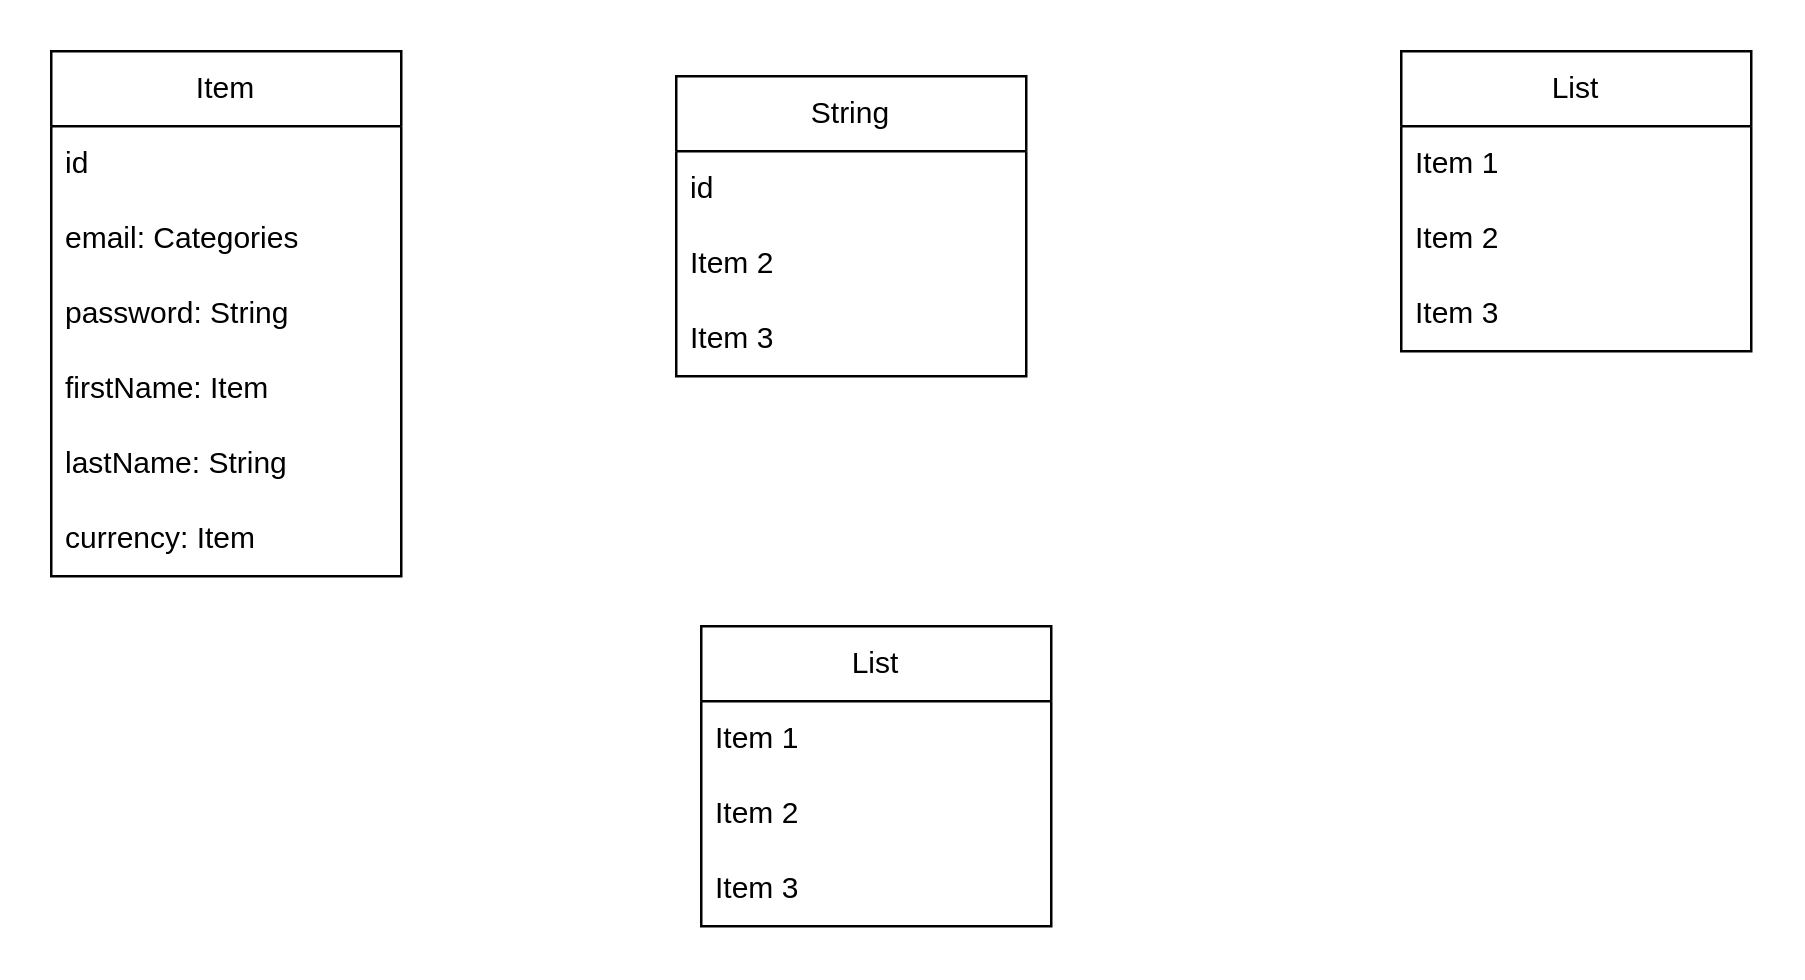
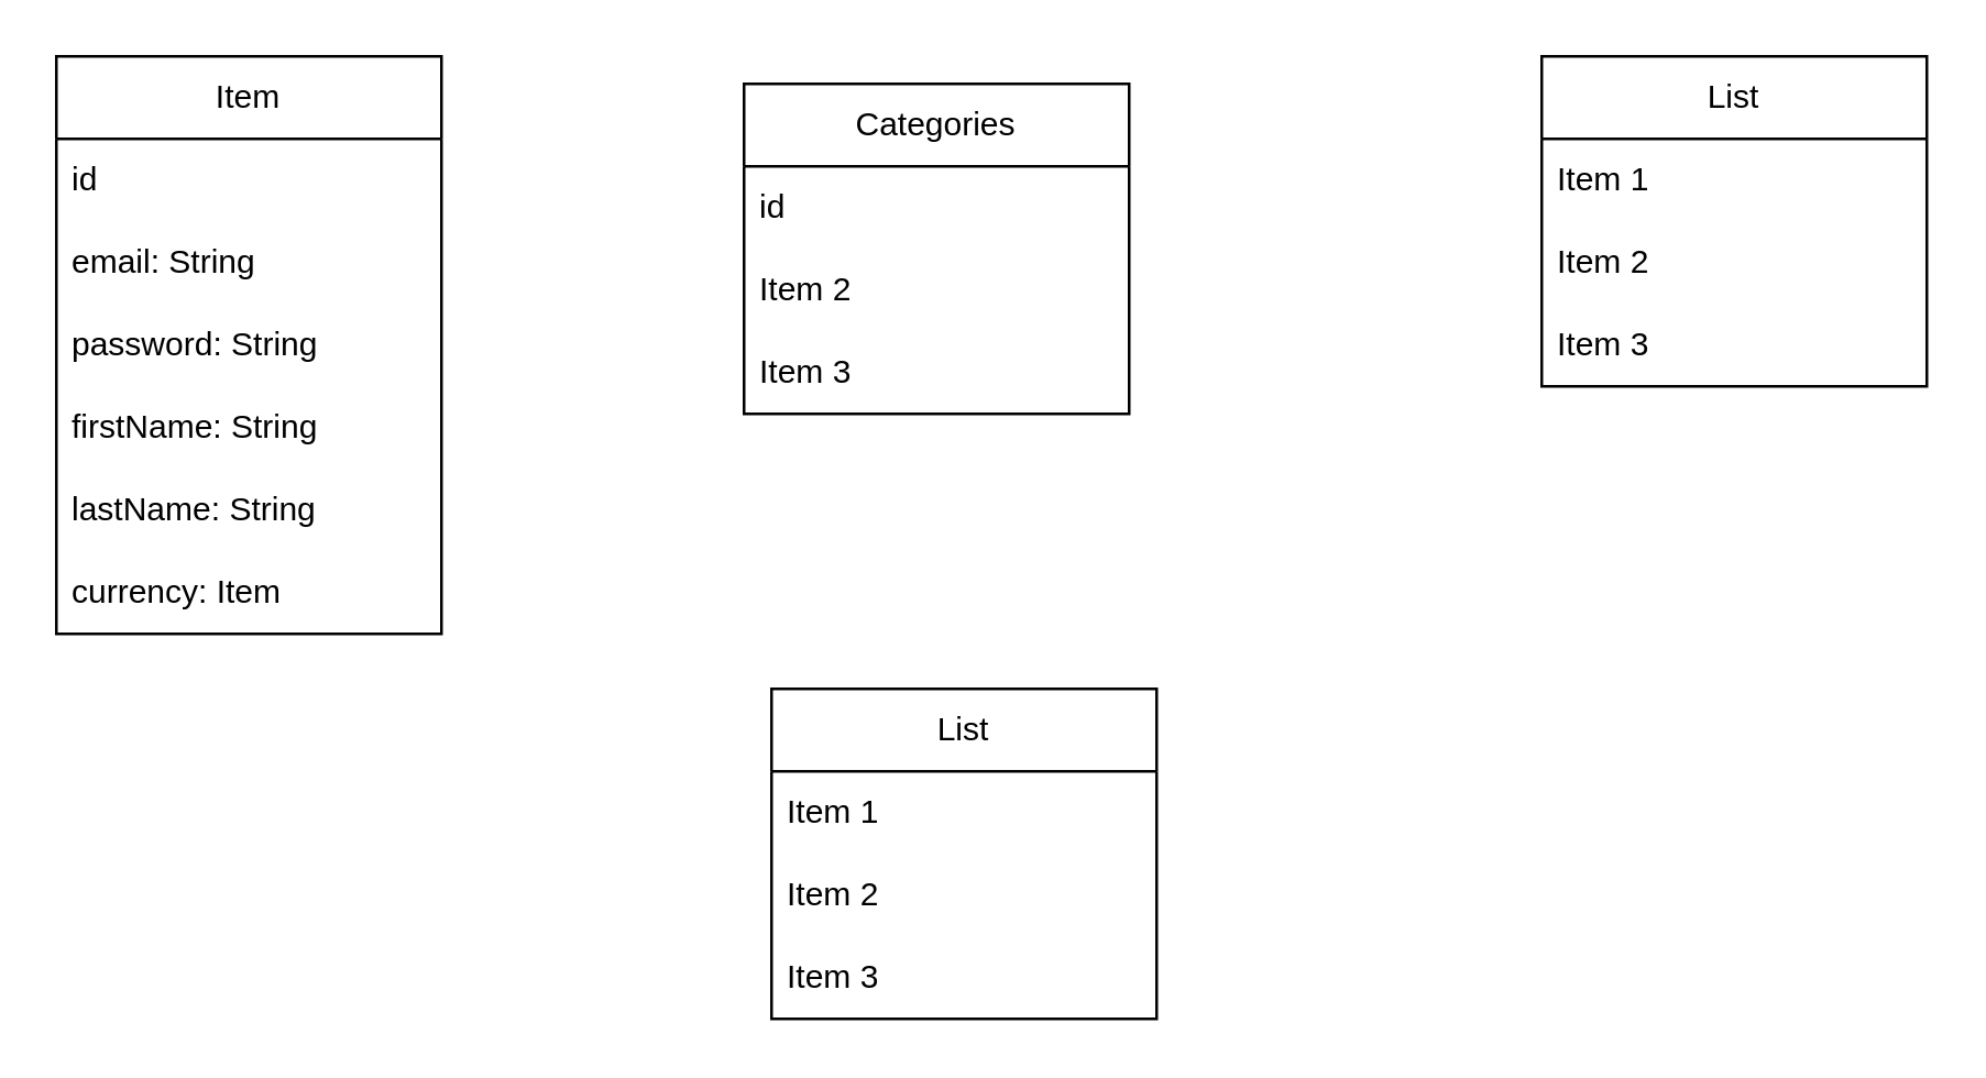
- <mxCell id="9" value="String" style="swimlane;fontStyle=0;childLayout=stackLayout;horizontal=1;startSize=30;horizontalStack=0;resizeParent=1;resizeParentMax=0;resizeLast=0;collapsible=1;marginBottom=0;whiteSpace=wrap;html=1;" vertex="1" parent="1"><mxGeometry x="270" y="30" width="140" height="120" as="geometry" /></mxCell>
+ <mxCell id="9" value="Categories" style="swimlane;fontStyle=0;childLayout=stackLayout;horizontal=1;startSize=30;horizontalStack=0;resizeParent=1;resizeParentMax=0;resizeLast=0;collapsible=1;marginBottom=0;whiteSpace=wrap;html=1;" vertex="1" parent="1"><mxGeometry x="270" y="30" width="140" height="120" as="geometry" /></mxCell>
- <mxCell id="4" value="email: Categories" style="text;strokeColor=none;fillColor=none;align=left;verticalAlign=middle;spacingLeft=4;spacingRight=4;overflow=hidden;points=[[0,0.5],[1,0.5]];portConstraint=eastwest;rotatable=0;whiteSpace=wrap;html=1;" vertex="1" parent="2"><mxGeometry y="60" width="140" height="30" as="geometry" /></mxCell>
+ <mxCell id="4" value="email: String" style="text;strokeColor=none;fillColor=none;align=left;verticalAlign=middle;spacingLeft=4;spacingRight=4;overflow=hidden;points=[[0,0.5],[1,0.5]];portConstraint=eastwest;rotatable=0;whiteSpace=wrap;html=1;" vertex="1" parent="2"><mxGeometry y="60" width="140" height="30" as="geometry" /></mxCell>
- <mxCell id="6" value="firstName: Item" style="text;strokeColor=none;fillColor=none;align=left;verticalAlign=middle;spacingLeft=4;spacingRight=4;overflow=hidden;points=[[0,0.5],[1,0.5]];portConstraint=eastwest;rotatable=0;whiteSpace=wrap;html=1;" vertex="1" parent="2"><mxGeometry y="120" width="140" height="30" as="geometry" /></mxCell>
+ <mxCell id="6" value="firstName: String" style="text;strokeColor=none;fillColor=none;align=left;verticalAlign=middle;spacingLeft=4;spacingRight=4;overflow=hidden;points=[[0,0.5],[1,0.5]];portConstraint=eastwest;rotatable=0;whiteSpace=wrap;html=1;" vertex="1" parent="2"><mxGeometry y="120" width="140" height="30" as="geometry" /></mxCell>
